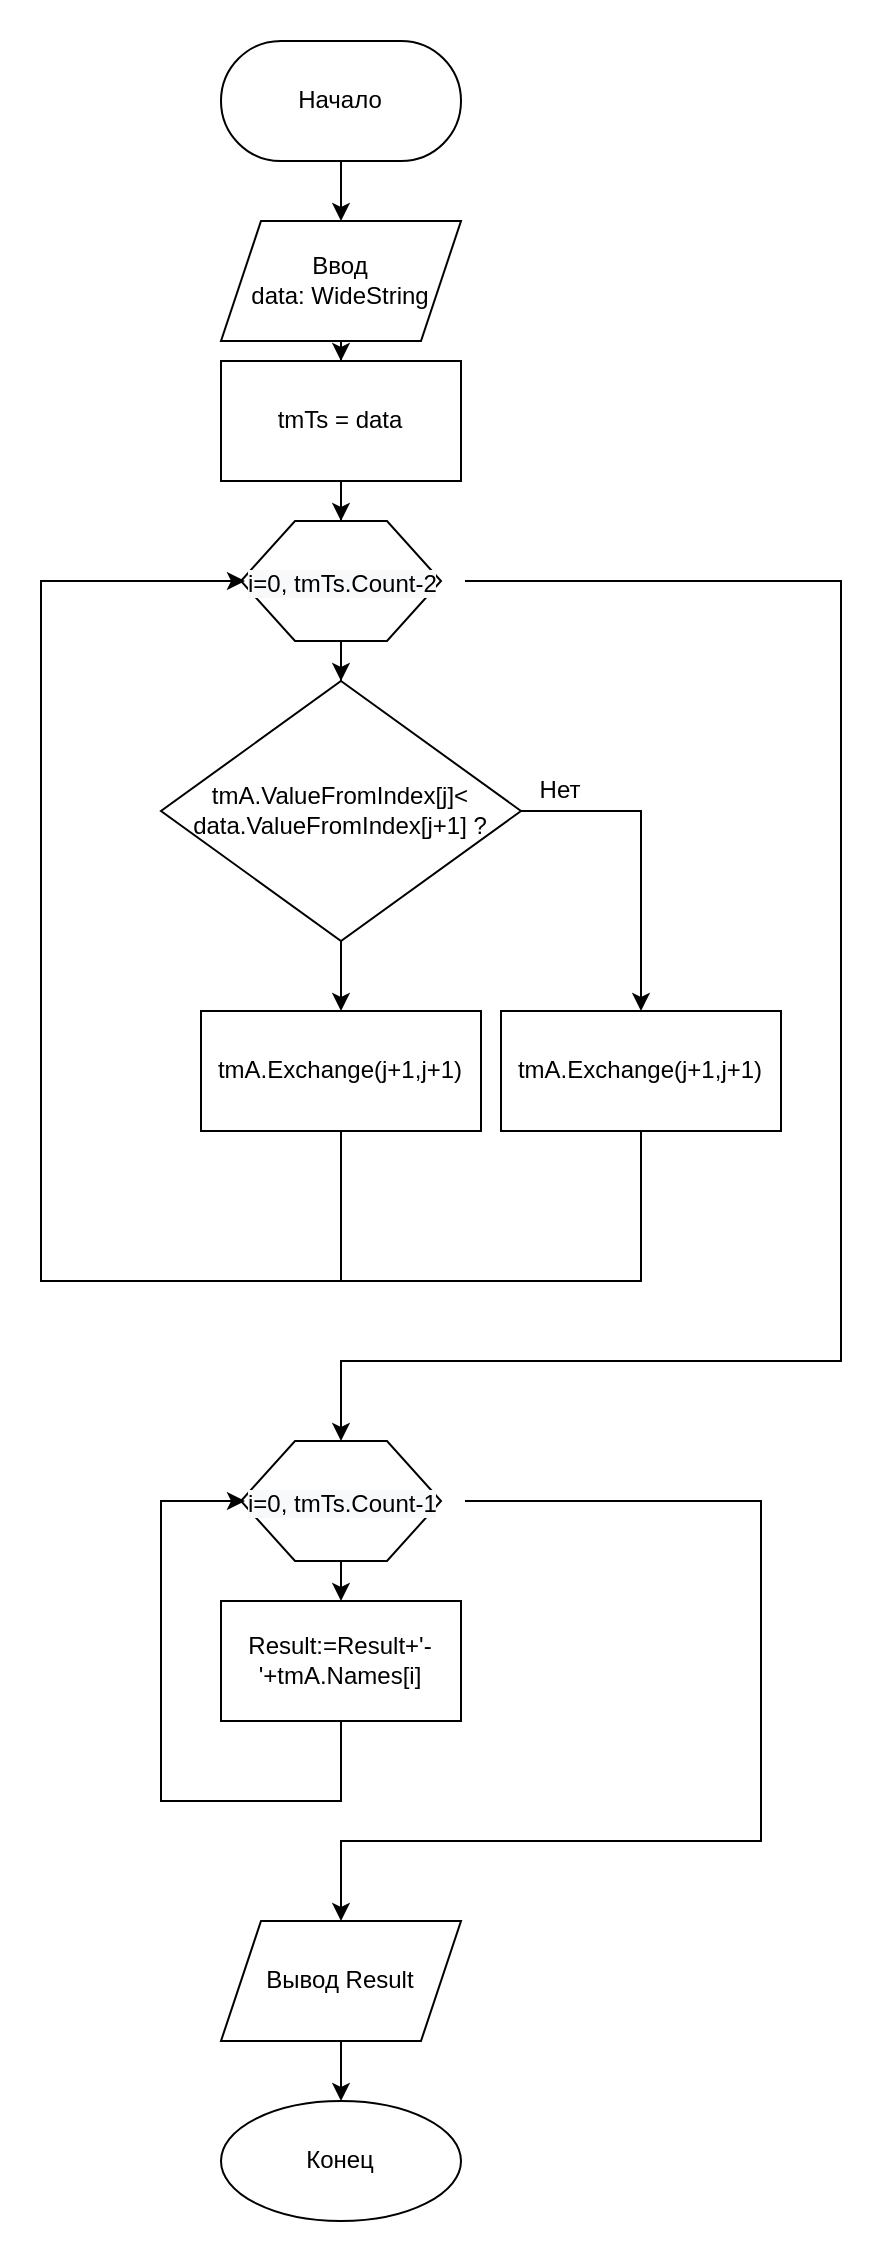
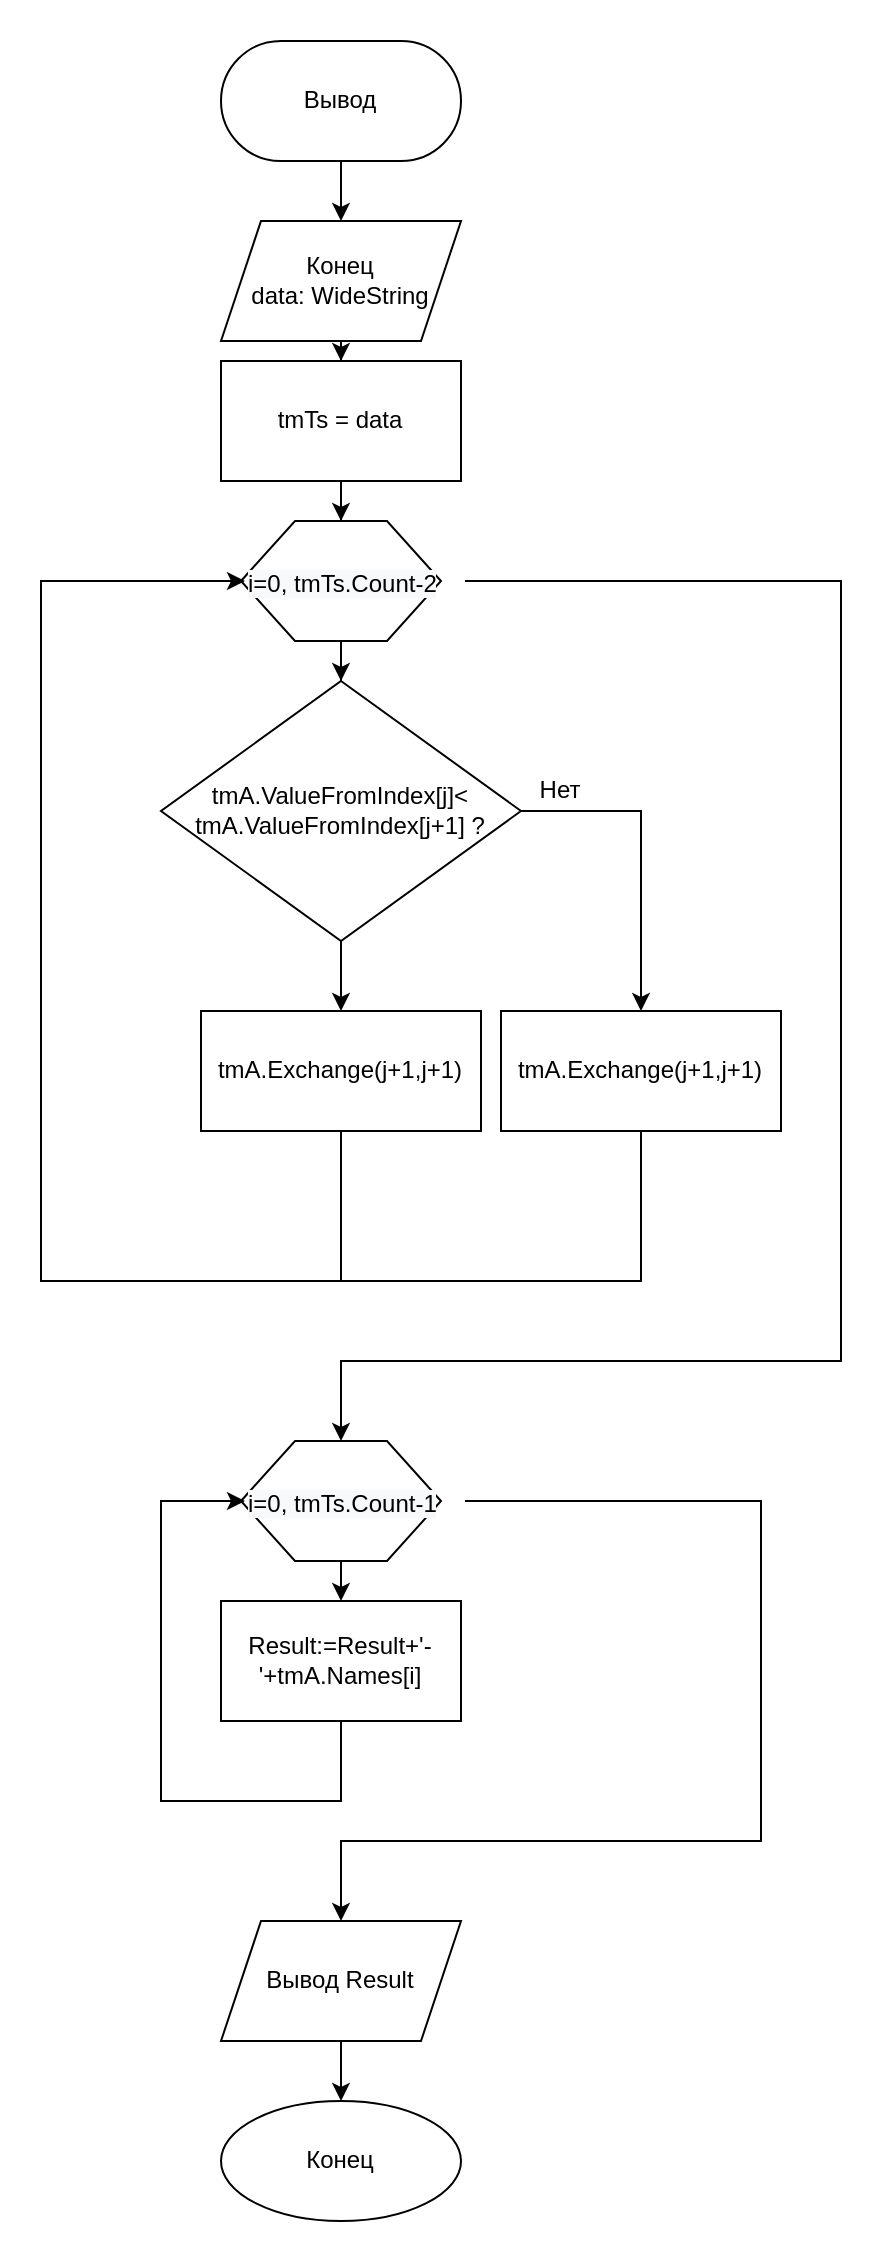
- <mxCell id="3" value="Начало" style="rounded=1;whiteSpace=wrap;html=1;arcSize=50;" parent="1" vertex="1"><mxGeometry x="110" y="20" width="120" height="60" as="geometry" /></mxCell>
+ <mxCell id="3" value="Вывод" style="rounded=1;whiteSpace=wrap;html=1;arcSize=50;" parent="1" vertex="1"><mxGeometry x="110" y="20" width="120" height="60" as="geometry" /></mxCell>
- <mxCell id="5" value="Ввод&lt;br&gt;data: WideString" style="shape=parallelogram;perimeter=parallelogramPerimeter;whiteSpace=wrap;html=1;fixedSize=1;" parent="1" vertex="1"><mxGeometry x="110" y="110" width="120" height="60" as="geometry" /></mxCell>
+ <mxCell id="5" value="Конец&lt;br&gt;data: WideString" style="shape=parallelogram;perimeter=parallelogramPerimeter;whiteSpace=wrap;html=1;fixedSize=1;" parent="1" vertex="1"><mxGeometry x="110" y="110" width="120" height="60" as="geometry" /></mxCell>
- <mxCell id="12" value="tmA.ValueFromIndex[j]&amp;lt; data.ValueFromIndex[j+1] ?" style="rhombus;whiteSpace=wrap;html=1;" parent="1" vertex="1"><mxGeometry x="80" y="340" width="180" height="130" as="geometry" /></mxCell>
+ <mxCell id="12" value="tmA.ValueFromIndex[j]&amp;lt; tmA.ValueFromIndex[j+1] ?" style="rhombus;whiteSpace=wrap;html=1;" parent="1" vertex="1"><mxGeometry x="80" y="340" width="180" height="130" as="geometry" /></mxCell>
